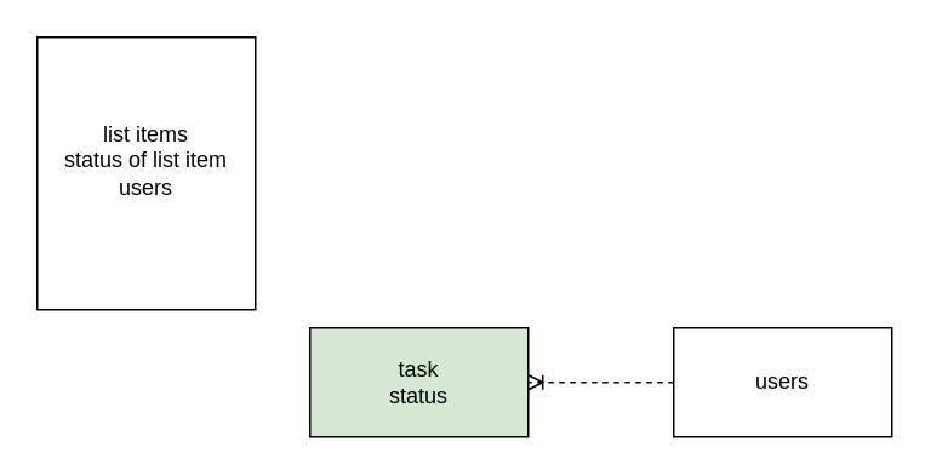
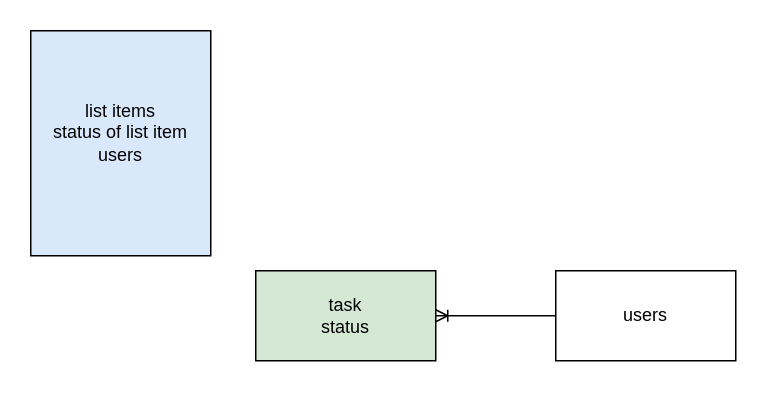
- <mxCell id="2" value="list items&lt;div&gt;status of list item&lt;/div&gt;&lt;div&gt;users&lt;/div&gt;&lt;div&gt;&lt;br&gt;&lt;/div&gt;" style="rounded=0;whiteSpace=wrap;html=1;" parent="1" vertex="1"><mxGeometry x="20" y="20" width="120" height="150" as="geometry" /></mxCell>
+ <mxCell id="2" value="list items&lt;div&gt;status of list item&lt;/div&gt;&lt;div&gt;users&lt;/div&gt;&lt;div&gt;&lt;br&gt;&lt;/div&gt;" style="rounded=0;whiteSpace=wrap;html=1;fillColor=#dae8fc;" parent="1" vertex="1"><mxGeometry x="20" y="20" width="120" height="150" as="geometry" /></mxCell>
- <mxCell id="5" value="" style="edgeStyle=entityRelationEdgeStyle;fontSize=12;html=1;endArrow=ERoneToMany;rounded=0;entryX=1;entryY=0.5;entryDx=0;entryDy=0;exitX=0;exitY=0.5;exitDx=0;exitDy=0;dashed=1;" edge="1" parent="1" source="4" target="3"><mxGeometry width="100" height="100" relative="1" as="geometry"><mxPoint x="180" y="220" as="sourcePoint" /><mxPoint x="280" y="120" as="targetPoint" /></mxGeometry></mxCell>
+ <mxCell id="5" value="" style="edgeStyle=entityRelationEdgeStyle;fontSize=12;html=1;endArrow=ERoneToMany;rounded=0;entryX=1;entryY=0.5;entryDx=0;entryDy=0;exitX=0;exitY=0.5;exitDx=0;exitDy=0;" edge="1" parent="1" source="4" target="3"><mxGeometry width="100" height="100" relative="1" as="geometry"><mxPoint x="180" y="220" as="sourcePoint" /><mxPoint x="280" y="120" as="targetPoint" /></mxGeometry></mxCell>
